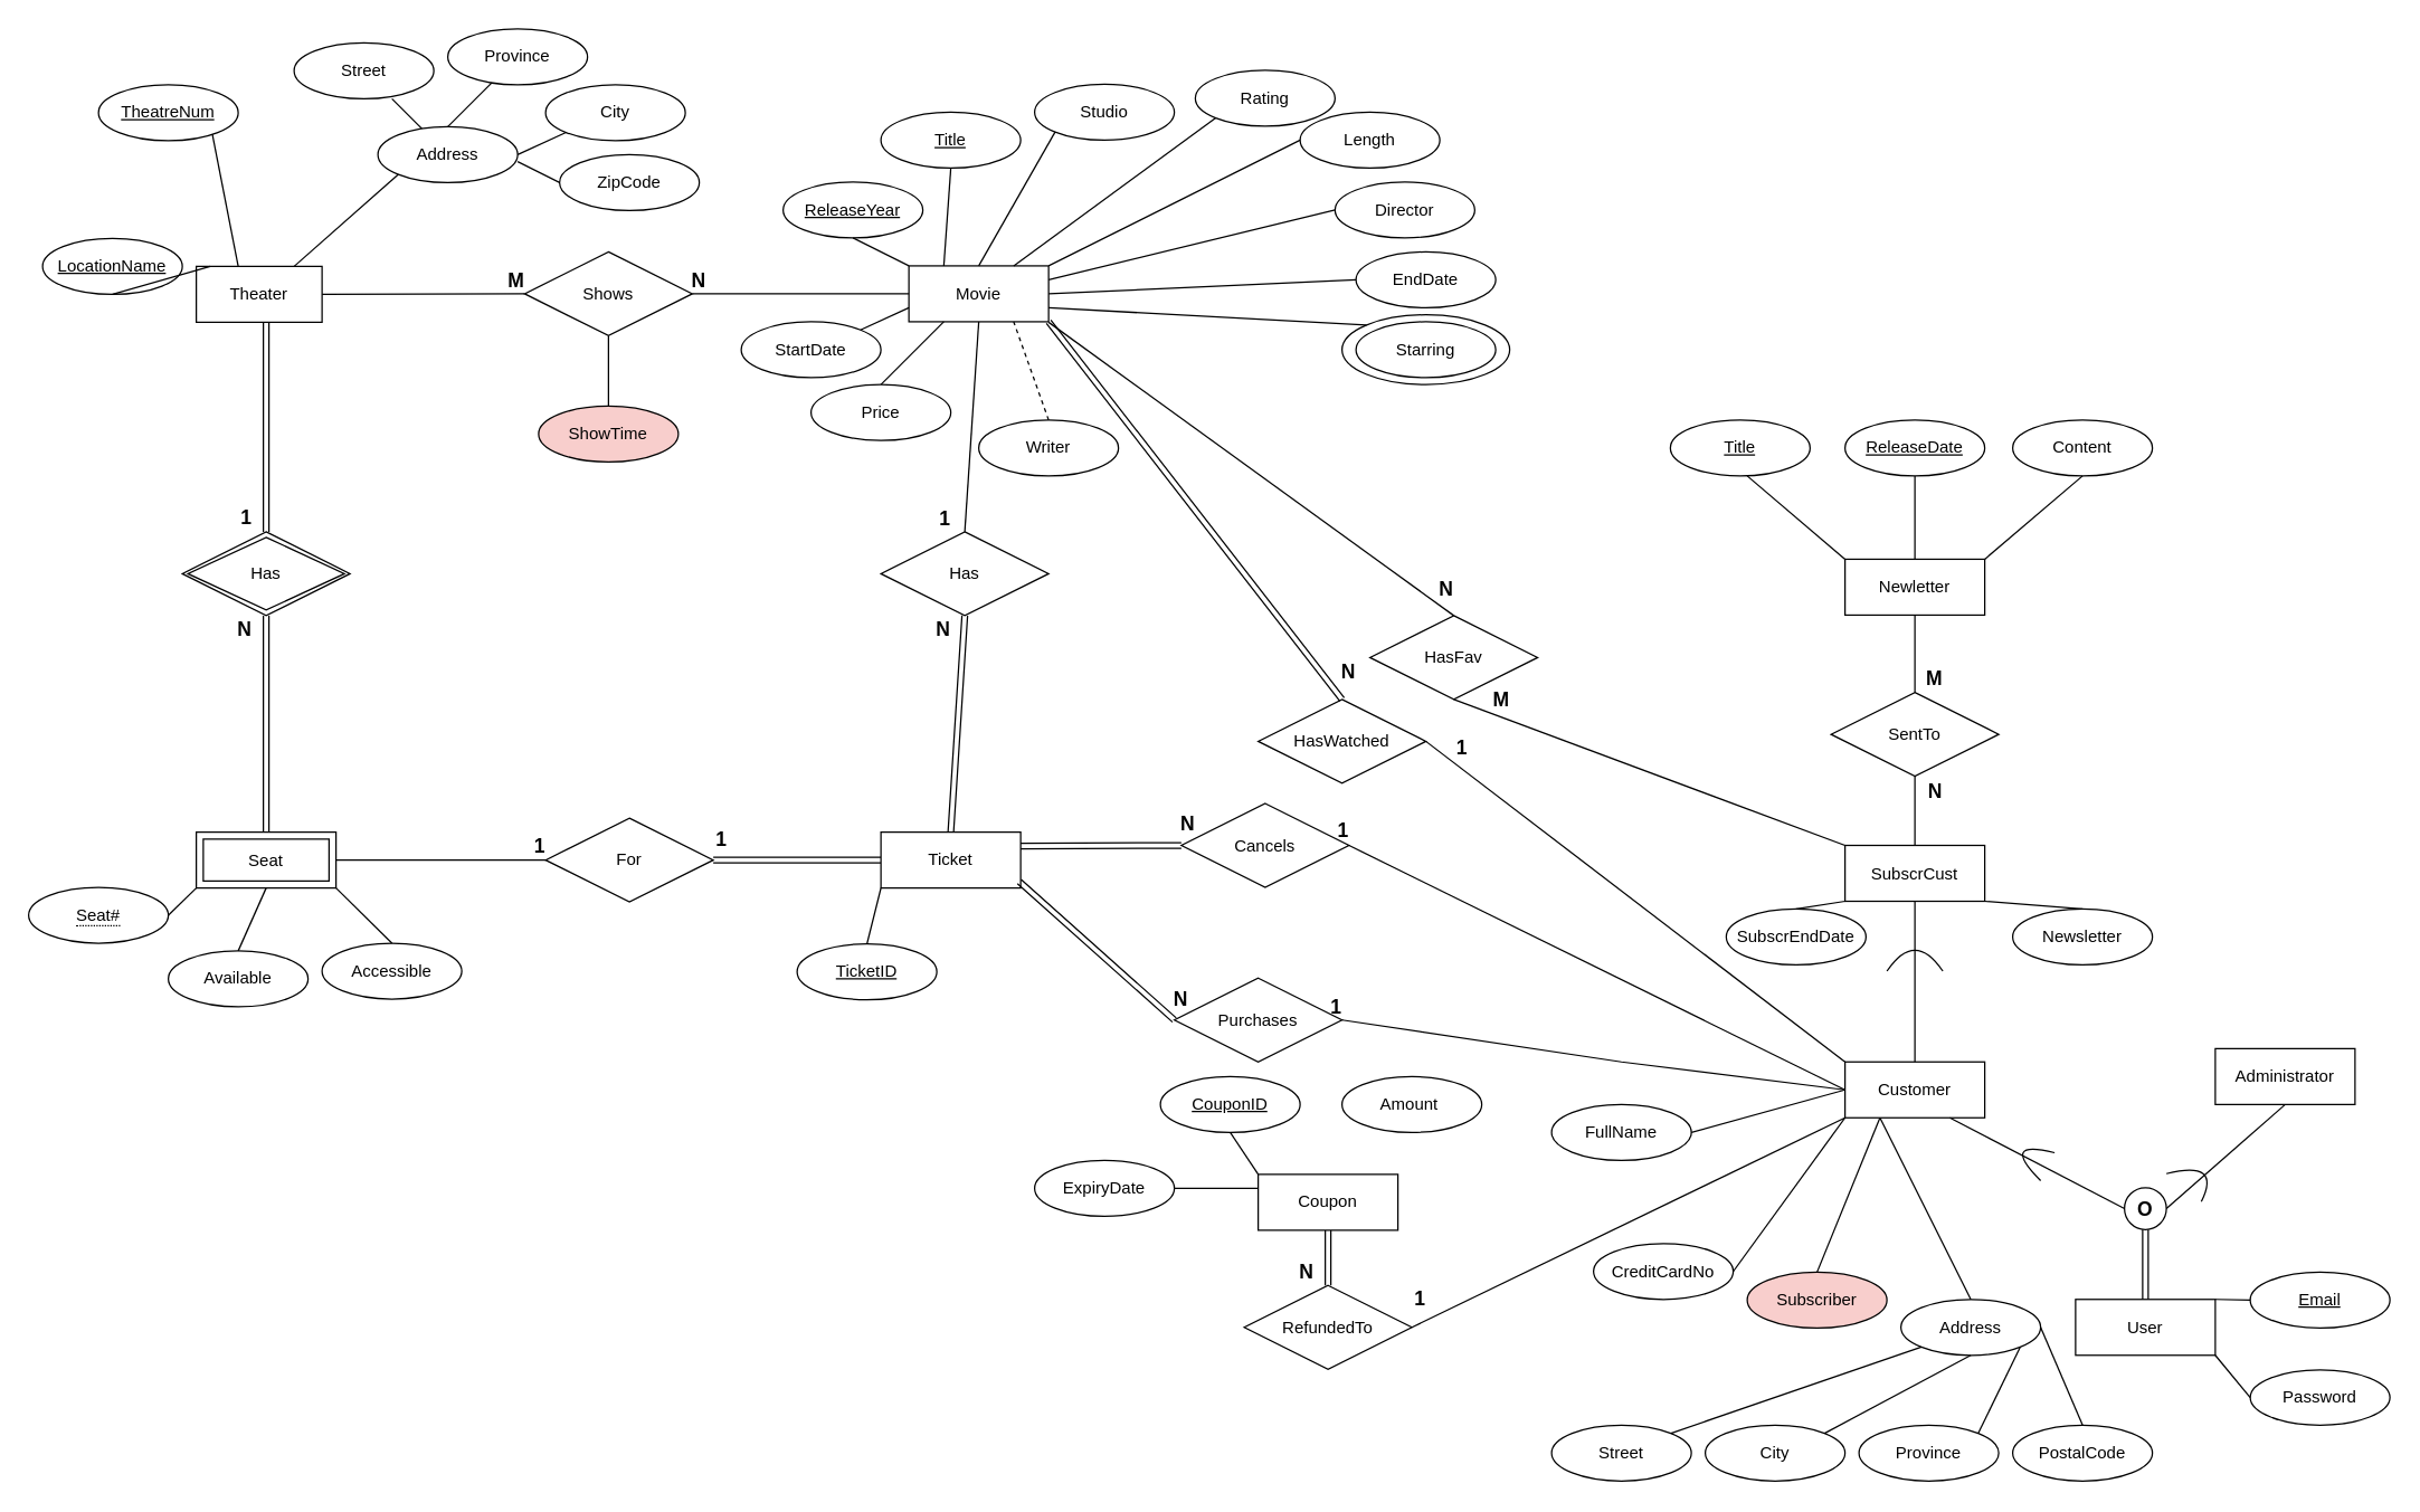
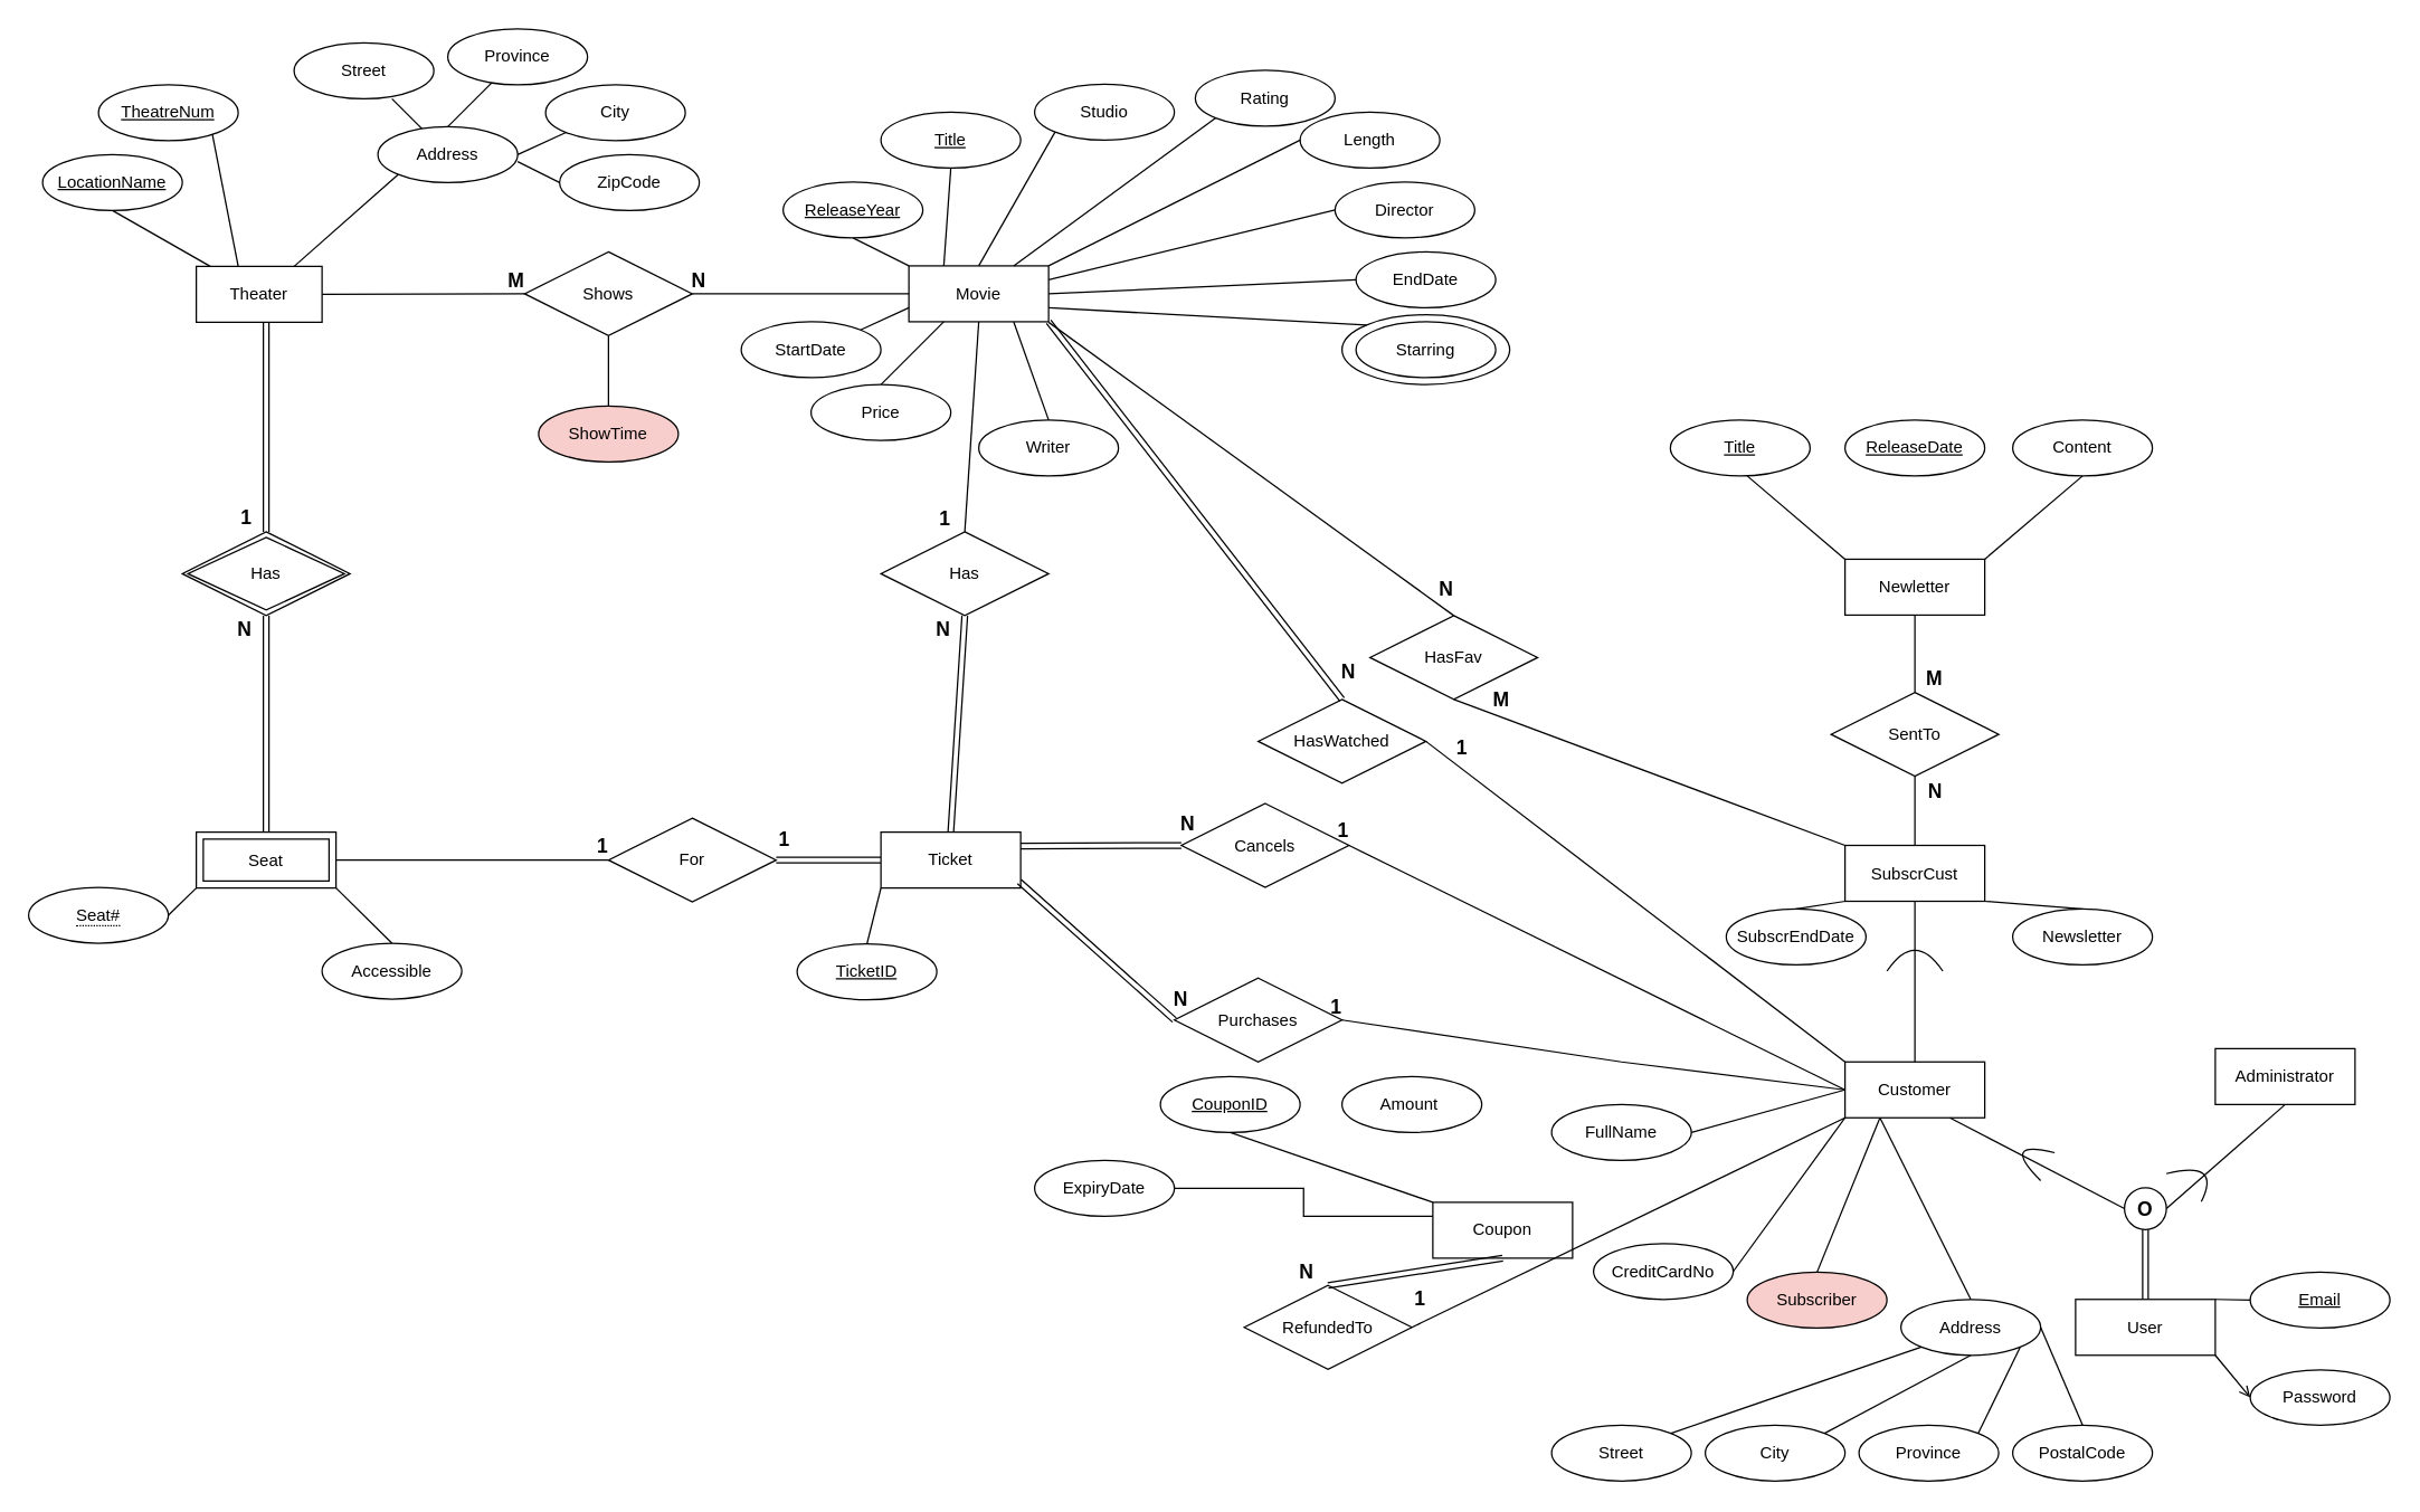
- <mxCell id="4" value="&lt;u&gt;LocationName&lt;/u&gt;" style="ellipse;whiteSpace=wrap;html=1;align=center;" vertex="1" parent="1"><mxGeometry x="30" y="170" width="100" height="40" as="geometry" /></mxCell>
+ <mxCell id="4" value="&lt;u&gt;LocationName&lt;/u&gt;" style="ellipse;whiteSpace=wrap;html=1;align=center;" vertex="1" parent="1"><mxGeometry x="30" y="110" width="100" height="40" as="geometry" /></mxCell>
- <mxCell id="93" value="" style="endArrow=none;html=1;rounded=0;fontSize=14;exitX=0.5;exitY=0;exitDx=0;exitDy=0;entryX=0.75;entryY=1;entryDx=0;entryDy=0;dashed=1;" edge="1" parent="1" source="21" target="13"><mxGeometry width="50" height="50" relative="1" as="geometry"><mxPoint x="908" y="356.64" as="sourcePoint" /><mxPoint x="760" y="229.64" as="targetPoint" /></mxGeometry></mxCell>
+ <mxCell id="93" value="" style="endArrow=none;html=1;rounded=0;fontSize=14;exitX=0.5;exitY=0;exitDx=0;exitDy=0;entryX=0.75;entryY=1;entryDx=0;entryDy=0;" edge="1" parent="1" source="21" target="13"><mxGeometry width="50" height="50" relative="1" as="geometry"><mxPoint x="908" y="356.64" as="sourcePoint" /><mxPoint x="760" y="229.64" as="targetPoint" /></mxGeometry></mxCell>
- <mxCell id="145" value="" style="endArrow=none;html=1;rounded=0;fontSize=14;exitX=0.5;exitY=1;exitDx=0;exitDy=0;entryX=0.5;entryY=0;entryDx=0;entryDy=0;" edge="1" parent="1" source="142" target="141"><mxGeometry width="50" height="50" relative="1" as="geometry"><mxPoint x="1260" y="350" as="sourcePoint" /><mxPoint x="1330" y="410" as="targetPoint" /><Array as="points" /></mxGeometry></mxCell>
- <mxCell id="30" value="For" style="shape=rhombus;perimeter=rhombusPerimeter;whiteSpace=wrap;html=1;align=center;fontSize=12;" vertex="1" parent="1"><mxGeometry x="390" y="585" width="120" height="60" as="geometry" /></mxCell>
+ <mxCell id="30" value="For" style="shape=rhombus;perimeter=rhombusPerimeter;whiteSpace=wrap;html=1;align=center;fontSize=12;" vertex="1" parent="1"><mxGeometry x="435" y="585" width="120" height="60" as="geometry" /></mxCell>
- <mxCell id="130" value="" style="endArrow=none;html=1;rounded=0;entryX=0.5;entryY=1;entryDx=0;entryDy=0;exitX=0.5;exitY=0;exitDx=0;exitDy=0;" edge="1" parent="1" source="7" target="5"><mxGeometry width="50" height="50" relative="1" as="geometry"><mxPoint x="130" y="700" as="sourcePoint" /><mxPoint x="175" y="645" as="targetPoint" /></mxGeometry></mxCell>
- <mxCell id="7" value="Available" style="ellipse;whiteSpace=wrap;html=1;align=center;" vertex="1" parent="1"><mxGeometry x="120" y="680" width="100" height="40" as="geometry" /></mxCell>
- <mxCell id="59" value="Coupon" style="whiteSpace=wrap;html=1;align=center;" vertex="1" parent="1"><mxGeometry x="900" y="840" width="100" height="40" as="geometry" /></mxCell>
+ <mxCell id="59" value="Coupon" style="whiteSpace=wrap;html=1;align=center;" vertex="1" parent="1"><mxGeometry x="1025" y="860" width="100" height="40" as="geometry" /></mxCell>
- <mxCell id="64" value="" style="endArrow=none;html=1;rounded=0;fontSize=14;entryX=0;entryY=0.5;entryDx=0;entryDy=0;exitX=1;exitY=1;exitDx=0;exitDy=0;" edge="1" parent="1" source="43" target="63"><mxGeometry width="50" height="50" relative="1" as="geometry"><mxPoint x="1660" y="789.5" as="sourcePoint" /><mxPoint x="1690" y="769.5" as="targetPoint" /></mxGeometry></mxCell>
+ <mxCell id="64" value="" style="endArrow=open;html=1;rounded=0;fontSize=14;entryX=0;entryY=0.5;entryDx=0;entryDy=0;exitX=1;exitY=1;exitDx=0;exitDy=0;" edge="1" parent="1" source="43" target="63"><mxGeometry width="50" height="50" relative="1" as="geometry"><mxPoint x="1660" y="789.5" as="sourcePoint" /><mxPoint x="1690" y="769.5" as="targetPoint" /></mxGeometry></mxCell>
